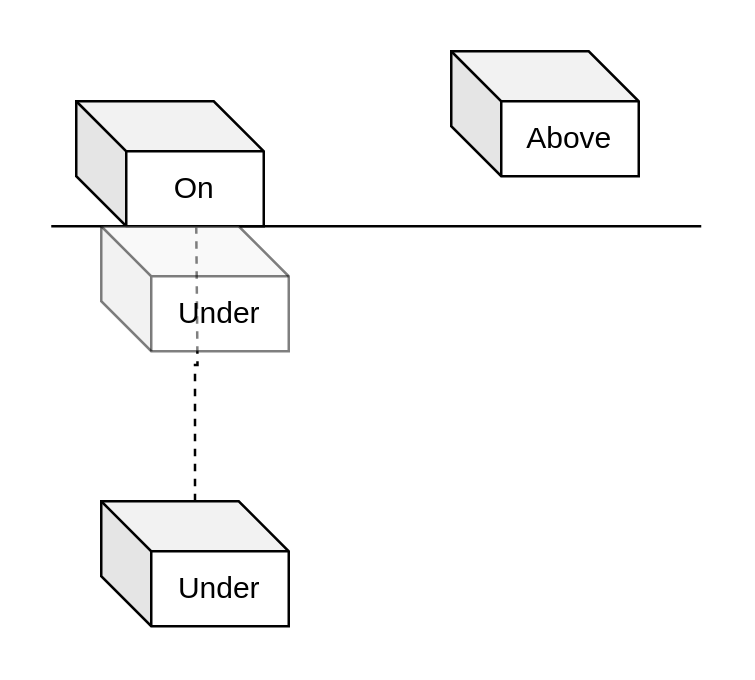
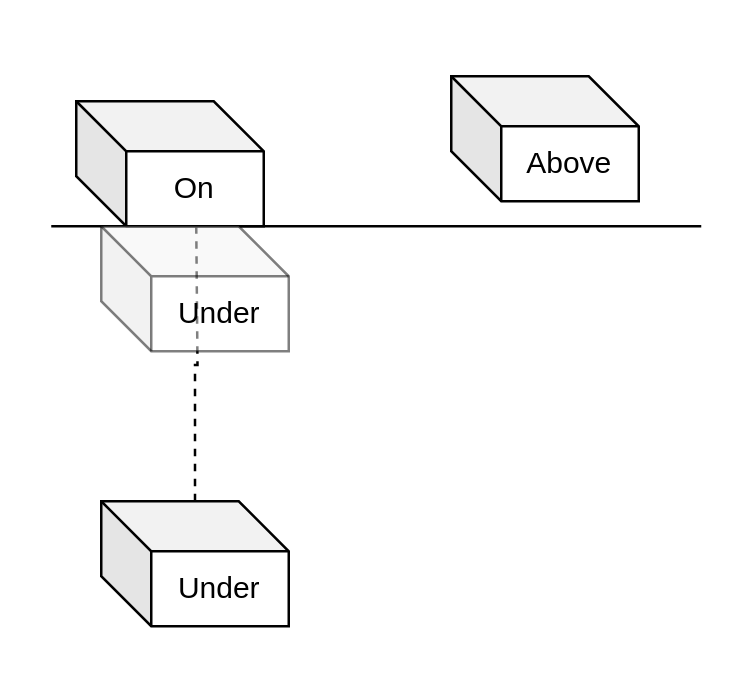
- <mxCell id="7" value="Above" style="shape=cube;whiteSpace=wrap;html=1;boundedLbl=1;backgroundOutline=1;darkOpacity=0.05;darkOpacity2=0.1;" vertex="1" parent="1"><mxGeometry x="180" y="20" width="75" height="50" as="geometry" /></mxCell>
+ <mxCell id="7" value="Above" style="shape=cube;whiteSpace=wrap;html=1;boundedLbl=1;backgroundOutline=1;darkOpacity=0.05;darkOpacity2=0.1;" vertex="1" parent="1"><mxGeometry x="180" y="30" width="75" height="50" as="geometry" /></mxCell>
